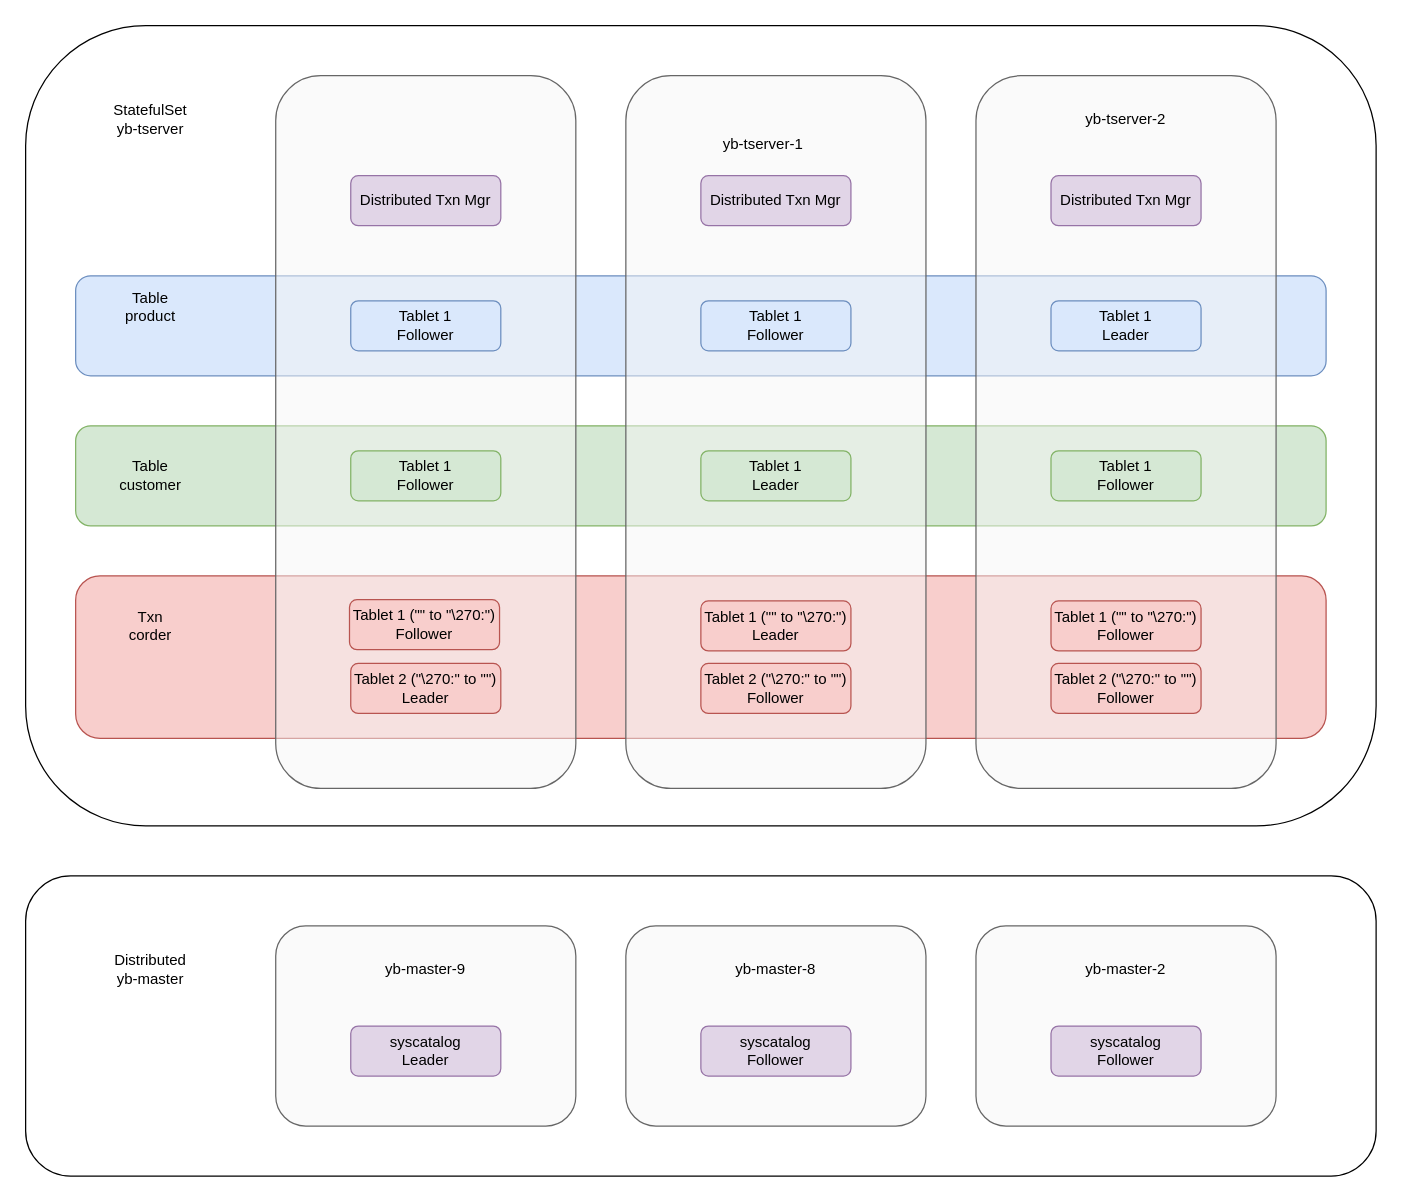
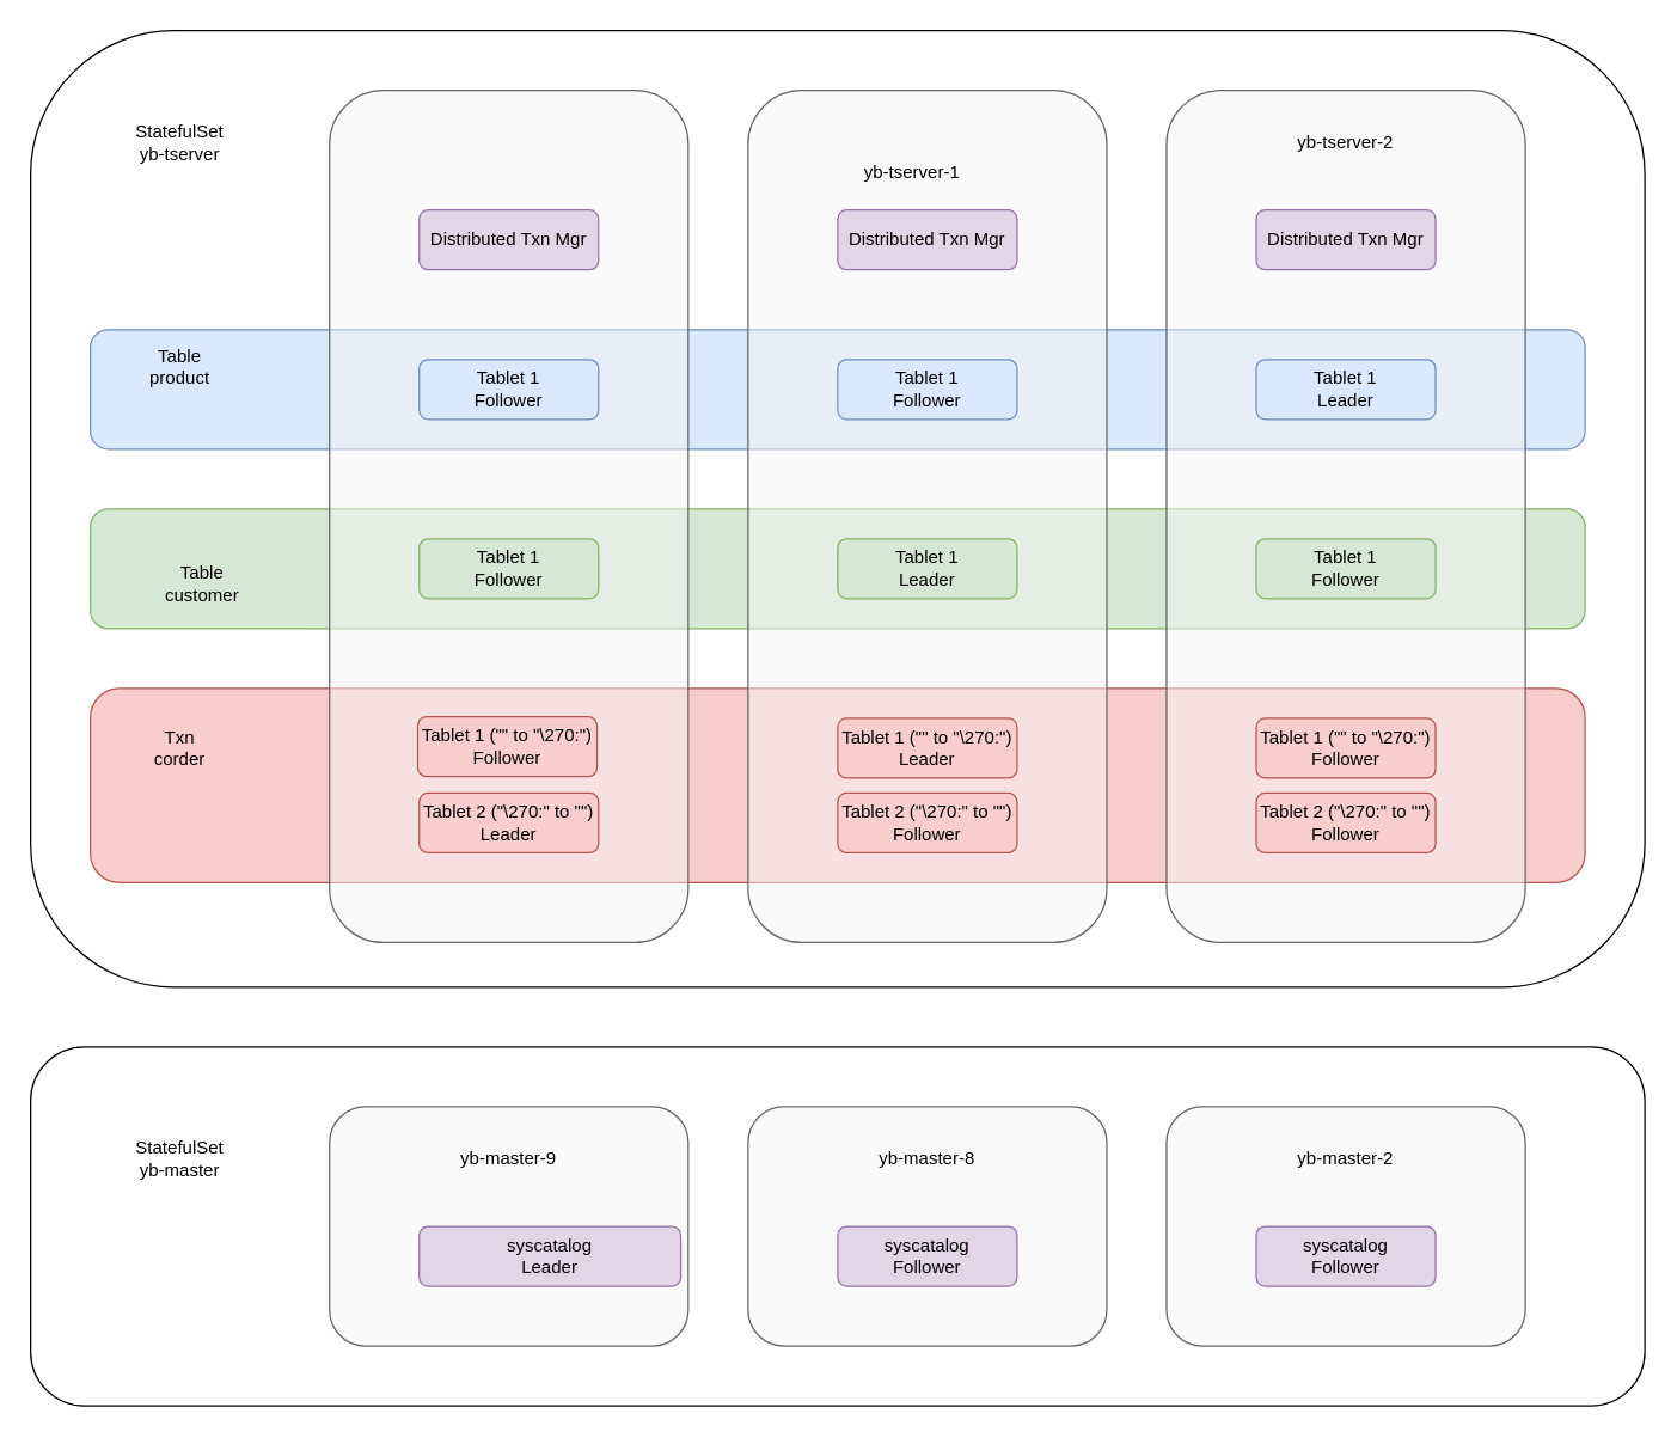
- <mxCell id="12" value="Table&lt;div&gt;customer&lt;/div&gt;" style="text;html=1;align=center;verticalAlign=middle;whiteSpace=wrap;rounded=0;" parent="1" vertex="1"><mxGeometry x="90" y="365" width="60" height="30" as="geometry" /></mxCell>
+ <mxCell id="12" value="Table&lt;div&gt;customer&lt;/div&gt;" style="text;html=1;align=center;verticalAlign=middle;whiteSpace=wrap;rounded=0;" parent="1" vertex="1"><mxGeometry x="105" y="375" width="60" height="30" as="geometry" /></mxCell>
- <mxCell id="37" value="Distributed&lt;div&gt;yb-master&lt;/div&gt;" style="text;html=1;align=center;verticalAlign=middle;whiteSpace=wrap;rounded=0;" parent="1" vertex="1"><mxGeometry x="90" y="760" width="60" height="30" as="geometry" /></mxCell>
+ <mxCell id="37" value="StatefulSet&lt;div&gt;yb-master&lt;/div&gt;" style="text;html=1;align=center;verticalAlign=middle;whiteSpace=wrap;rounded=0;" parent="1" vertex="1"><mxGeometry x="90" y="760" width="60" height="30" as="geometry" /></mxCell>
- <mxCell id="33" value="syscatalog&lt;div&gt;Leader&lt;/div&gt;" style="rounded=1;whiteSpace=wrap;html=1;fillColor=#e1d5e7;strokeColor=#9673a6;" parent="1" vertex="1"><mxGeometry x="280" y="820" width="120" height="40" as="geometry" /></mxCell>
+ <mxCell id="33" value="syscatalog&lt;div&gt;Leader&lt;/div&gt;" style="rounded=1;whiteSpace=wrap;html=1;fillColor=#e1d5e7;strokeColor=#9673a6;" parent="1" vertex="1"><mxGeometry x="280" y="820" width="175" height="40" as="geometry" /></mxCell>
